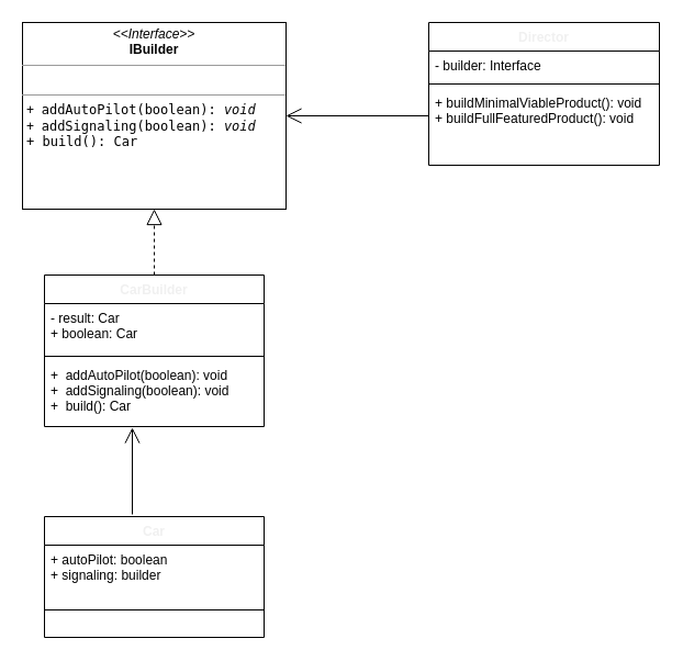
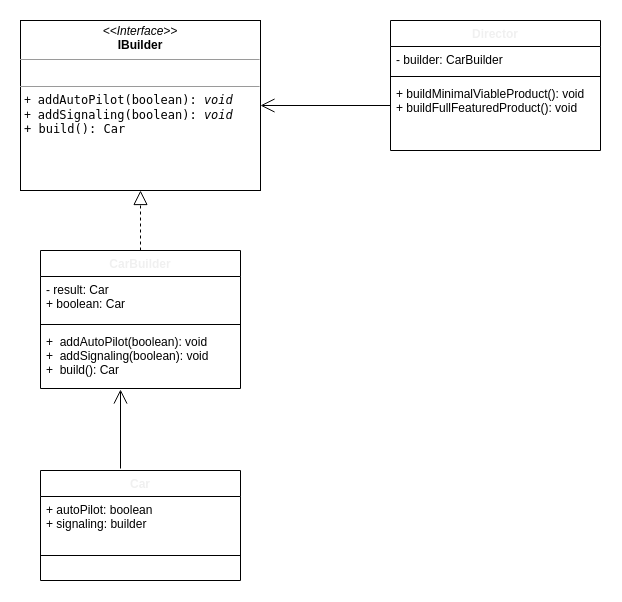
- <mxCell id="4" value="- builder: Interface" style="text;strokeColor=none;fillColor=none;align=left;verticalAlign=top;spacingLeft=4;spacingRight=4;overflow=hidden;rotatable=0;points=[[0,0.5],[1,0.5]];portConstraint=eastwest;" vertex="1" parent="3"><mxGeometry y="26" width="210" height="26" as="geometry" /></mxCell>
+ <mxCell id="4" value="- builder: CarBuilder" style="text;strokeColor=none;fillColor=none;align=left;verticalAlign=top;spacingLeft=4;spacingRight=4;overflow=hidden;rotatable=0;points=[[0,0.5],[1,0.5]];portConstraint=eastwest;" vertex="1" parent="3"><mxGeometry y="26" width="210" height="26" as="geometry" /></mxCell>
